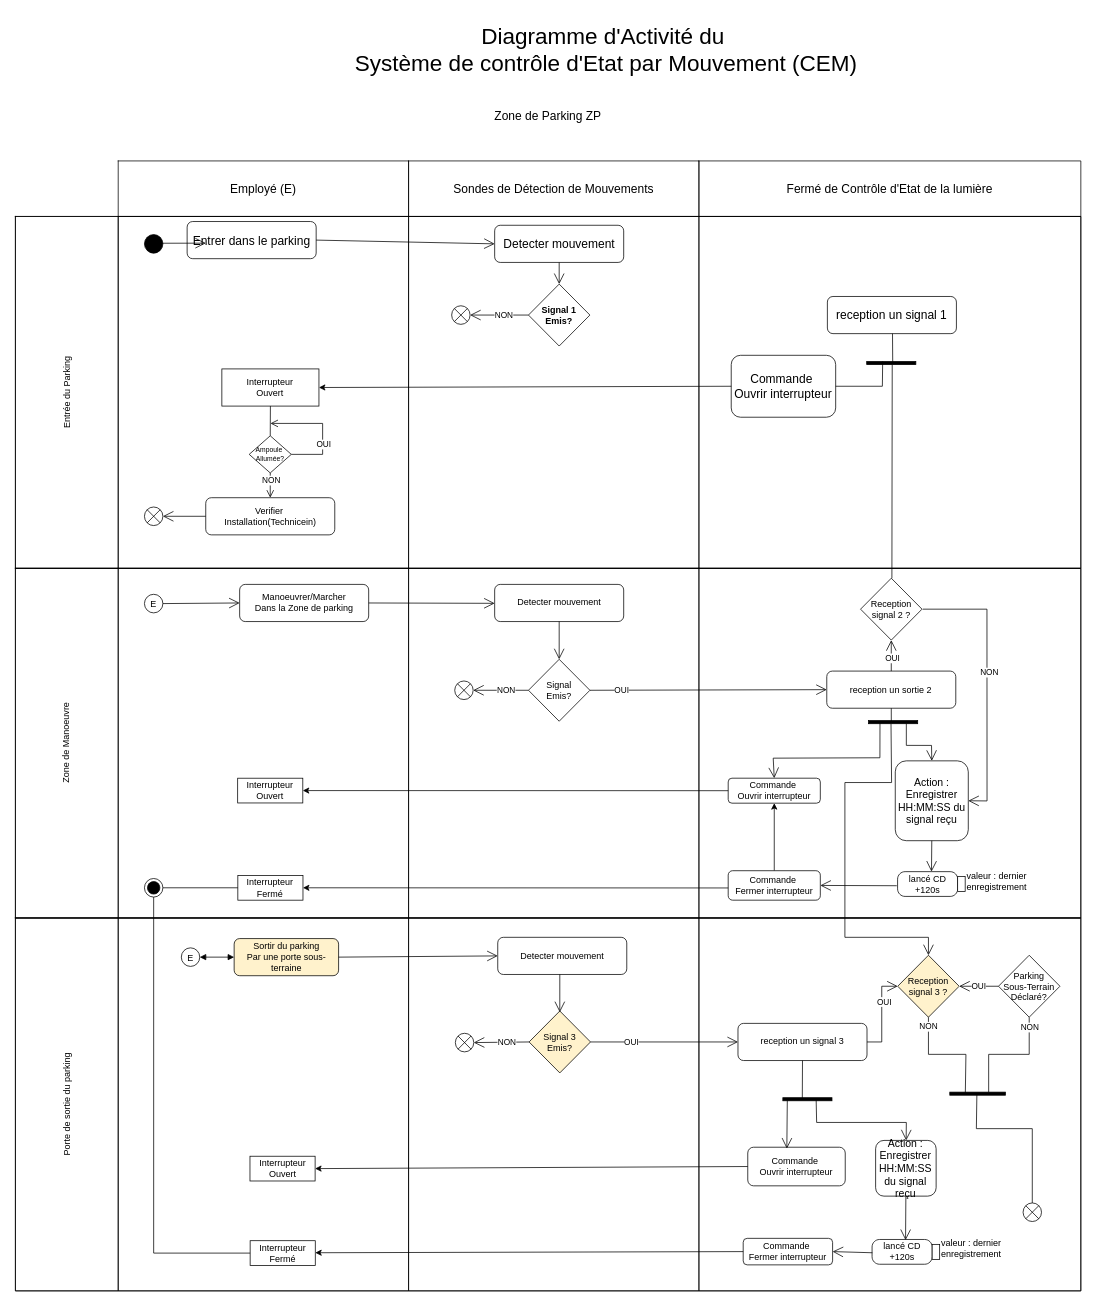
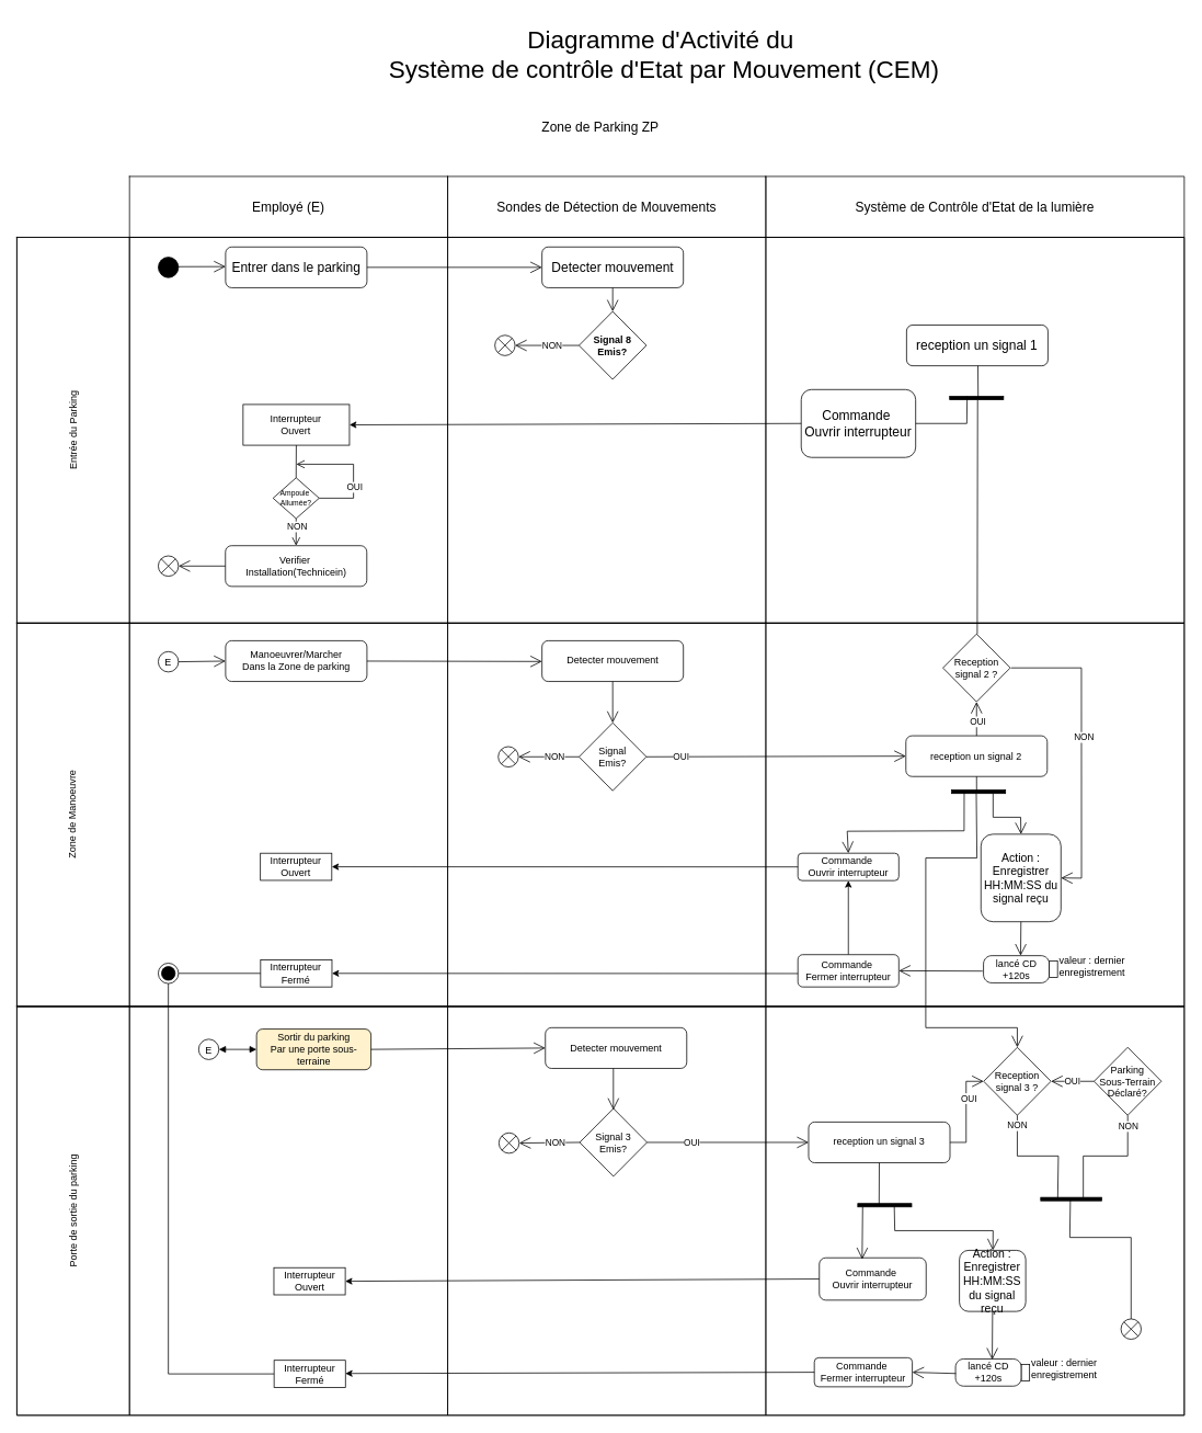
- <mxCell id="8" value="&lt;font style=&quot;font-size: 16px;&quot;&gt;Fermé de Contrôle d'Etat de la lumière&lt;/font&gt;" style="shape=partialRectangle;html=1;whiteSpace=wrap;connectable=0;fillColor=none;top=1;left=1;bottom=1;right=1;overflow=hidden;" vertex="1" parent="4"><mxGeometry x="911" width="509" height="74" as="geometry"><mxRectangle width="509" height="74" as="alternateBounds" /></mxGeometry></mxCell>
+ <mxCell id="8" value="&lt;font style=&quot;font-size: 16px;&quot;&gt;Système de Contrôle d'Etat de la lumière&lt;/font&gt;" style="shape=partialRectangle;html=1;whiteSpace=wrap;connectable=0;fillColor=none;top=1;left=1;bottom=1;right=1;overflow=hidden;" vertex="1" parent="4"><mxGeometry x="911" width="509" height="74" as="geometry"><mxRectangle width="509" height="74" as="alternateBounds" /></mxGeometry></mxCell>
- <mxCell id="24" value="&lt;font style=&quot;font-size: 16px;&quot;&gt;Entrer dans le parking&lt;/font&gt;" style="rounded=1;whiteSpace=wrap;html=1;fontSize=12;glass=0;strokeWidth=1;shadow=0;" parent="2" vertex="1"><mxGeometry x="228.864" y="274.757" width="171.972" height="49.515" as="geometry" /></mxCell>
+ <mxCell id="24" value="&lt;font style=&quot;font-size: 16px;&quot;&gt;Entrer dans le parking&lt;/font&gt;" style="rounded=1;whiteSpace=wrap;html=1;fontSize=12;glass=0;strokeWidth=1;shadow=0;" parent="2" vertex="1"><mxGeometry x="253.864" y="279.757" width="171.972" height="49.515" as="geometry" /></mxCell>
- <mxCell id="46" value="Signal 1&#10;Emis?" style="rhombus;fontStyle=1" vertex="1" parent="2"><mxGeometry x="683.795" y="358.155" width="81.892" height="82.524" as="geometry" /></mxCell>
+ <mxCell id="46" value="Signal 8&#10;Emis?" style="rhombus;fontStyle=1" vertex="1" parent="2"><mxGeometry x="683.795" y="358.155" width="81.892" height="82.524" as="geometry" /></mxCell>
- <mxCell id="39" value="Manoeuvrer/Marcher&lt;br&gt;Dans la Zone de parking" style="rounded=1;whiteSpace=wrap;html=1;fontSize=12;glass=0;strokeWidth=1;shadow=0;" vertex="1" parent="2"><mxGeometry x="298.864" y="758.398" width="171.972" height="49.515" as="geometry" /></mxCell>
+ <mxCell id="39" value="Manoeuvrer/Marcher&lt;br&gt;Dans la Zone de parking" style="rounded=1;whiteSpace=wrap;html=1;fontSize=12;glass=0;strokeWidth=1;shadow=0;" vertex="1" parent="2"><mxGeometry x="253.864" y="758.398" width="171.972" height="49.515" as="geometry" /></mxCell>
- <mxCell id="48" value="reception un sortie 2" style="rounded=1;whiteSpace=wrap;html=1;fontSize=12;glass=0;strokeWidth=1;shadow=0;" vertex="1" parent="2"><mxGeometry x="1081.378" y="873.932" width="171.972" height="49.515" as="geometry" /></mxCell>
+ <mxCell id="48" value="reception un signal 2" style="rounded=1;whiteSpace=wrap;html=1;fontSize=12;glass=0;strokeWidth=1;shadow=0;" vertex="1" parent="2"><mxGeometry x="1081.378" y="873.932" width="171.972" height="49.515" as="geometry" /></mxCell>
- <mxCell id="58" value="Reception &#10;signal 3 ?" style="rhombus;fillColor=#fff2cc;" vertex="1" parent="2"><mxGeometry x="1175.963" y="1252.718" width="81.892" height="82.524" as="geometry" /></mxCell>
+ <mxCell id="58" value="Reception &#10;signal 3 ?" style="rhombus;" vertex="1" parent="2"><mxGeometry x="1175.963" y="1252.718" width="81.892" height="82.524" as="geometry" /></mxCell>
- <mxCell id="56" value="Signal 3&#10;Emis?" style="rhombus;fillColor=#fff2cc;" vertex="1" parent="2"><mxGeometry x="684.614" y="1326.99" width="81.892" height="82.524" as="geometry" /></mxCell>
+ <mxCell id="56" value="Signal 3&#10;Emis?" style="rhombus;" vertex="1" parent="2"><mxGeometry x="684.614" y="1326.99" width="81.892" height="82.524" as="geometry" /></mxCell>
